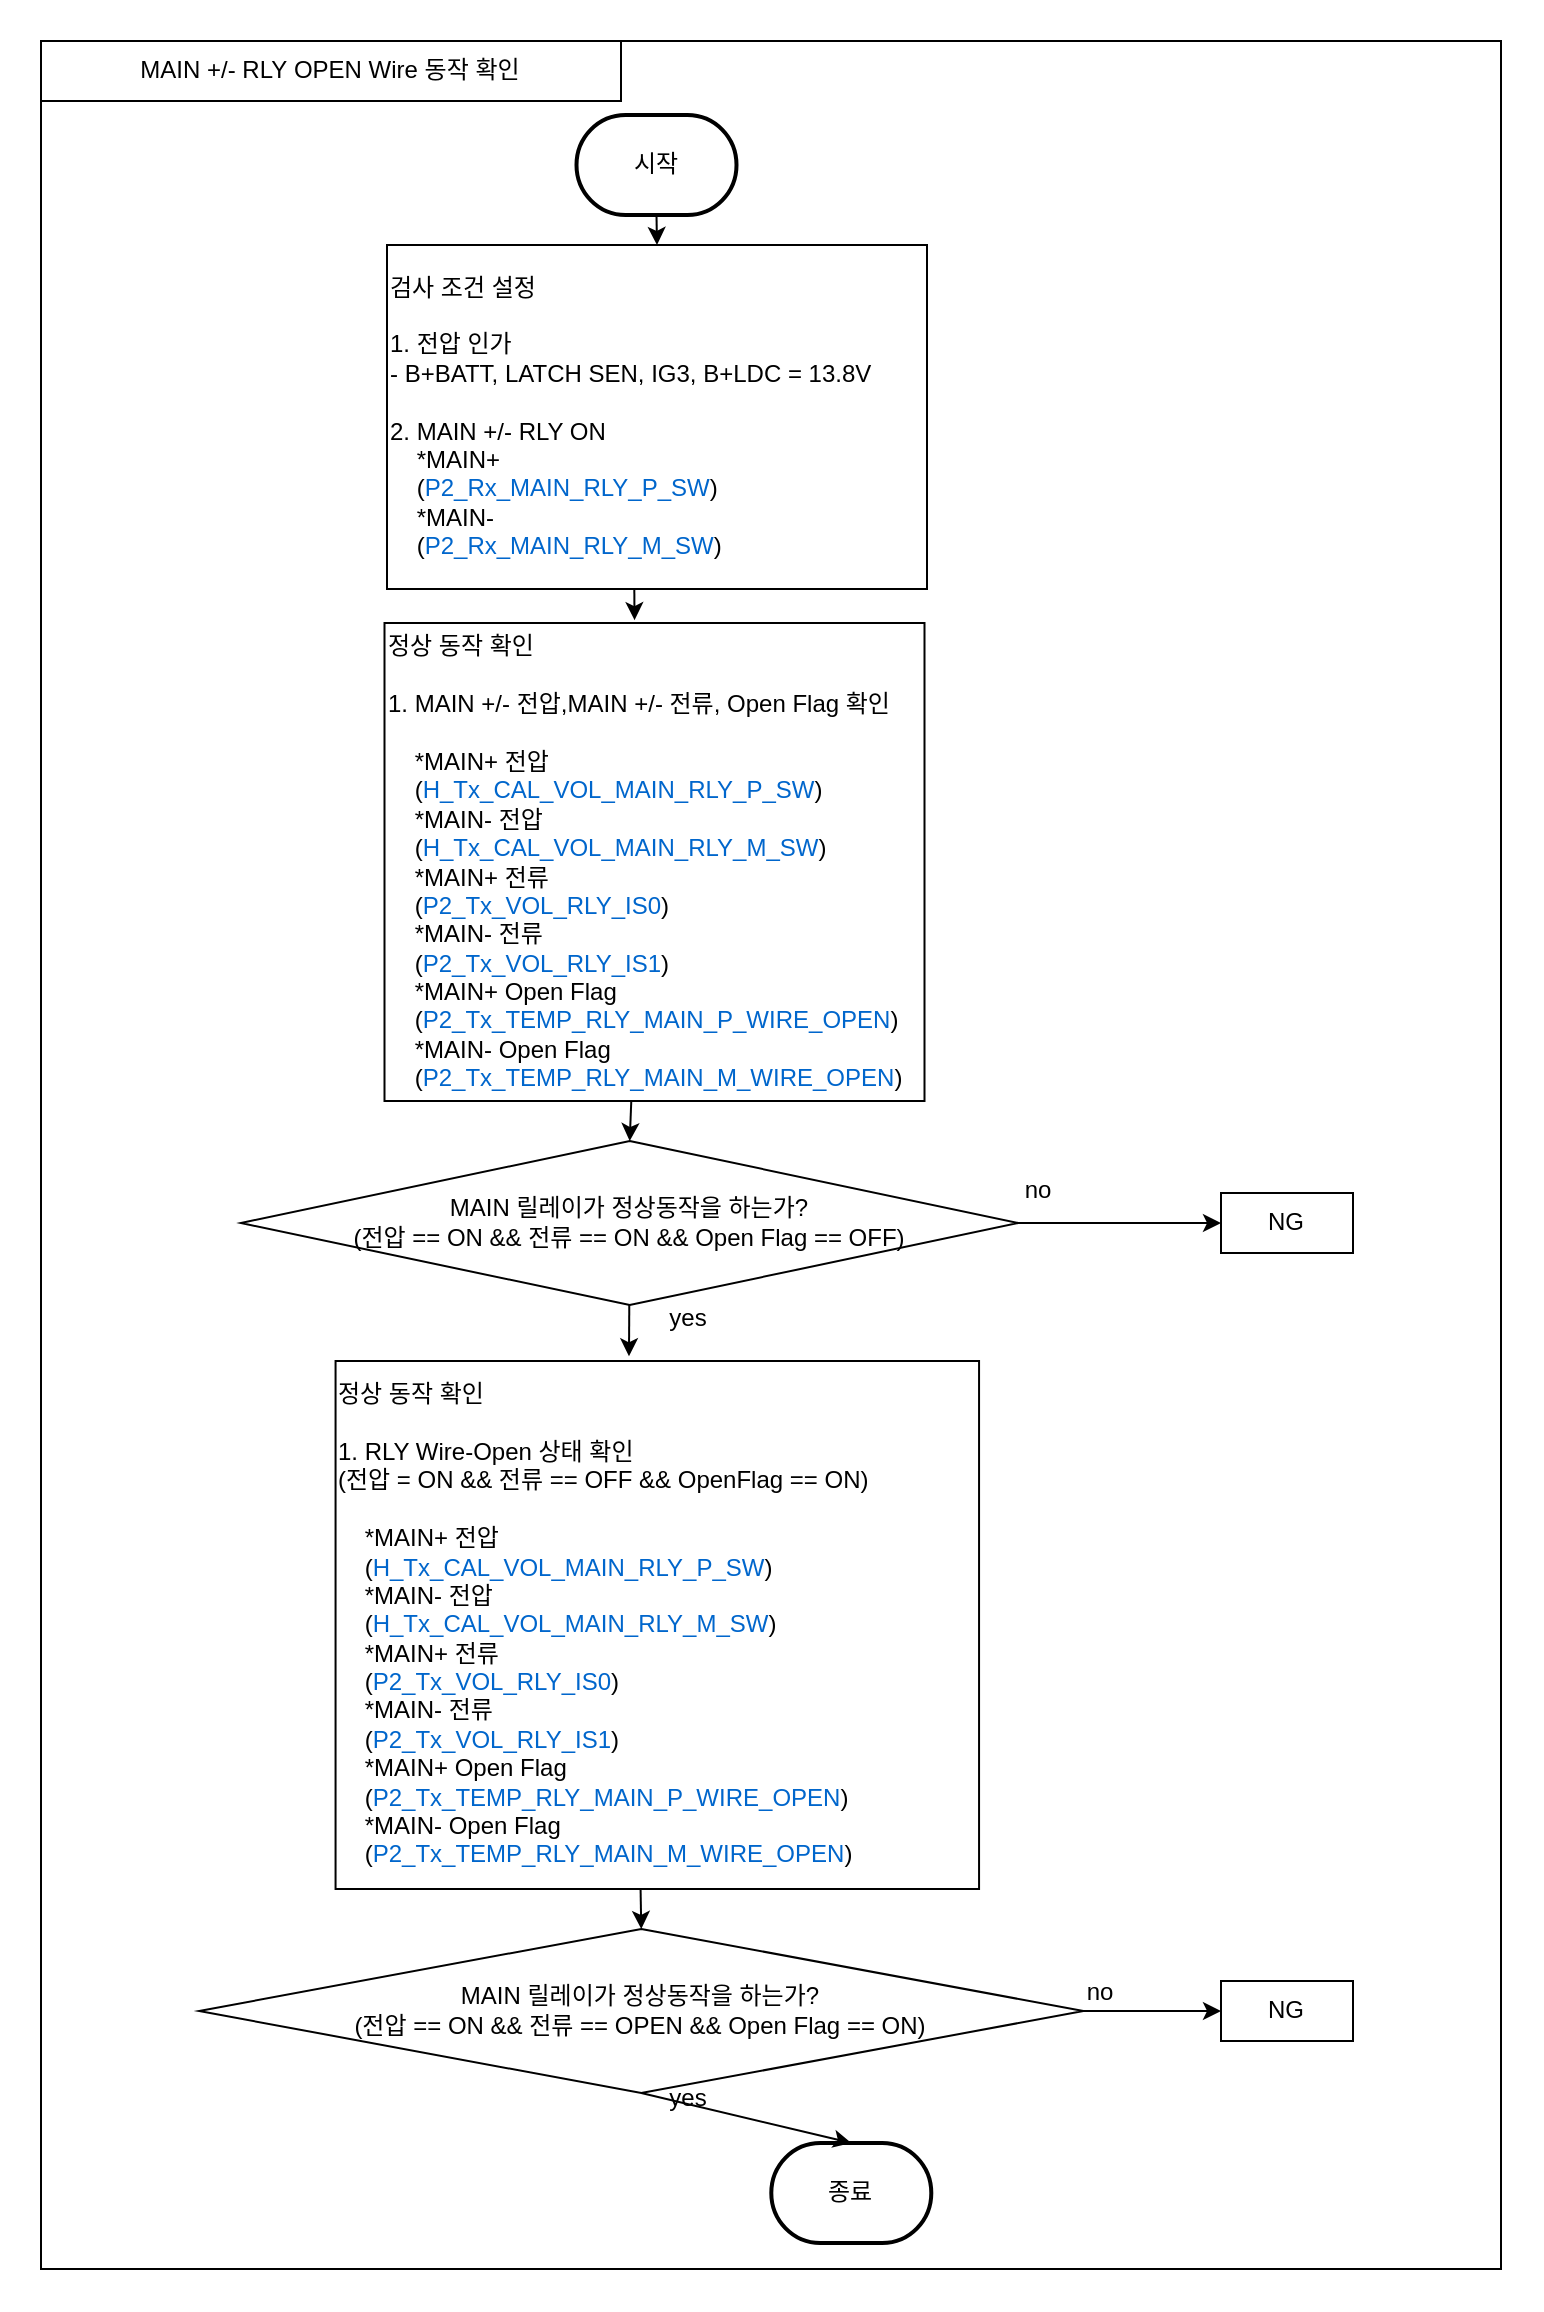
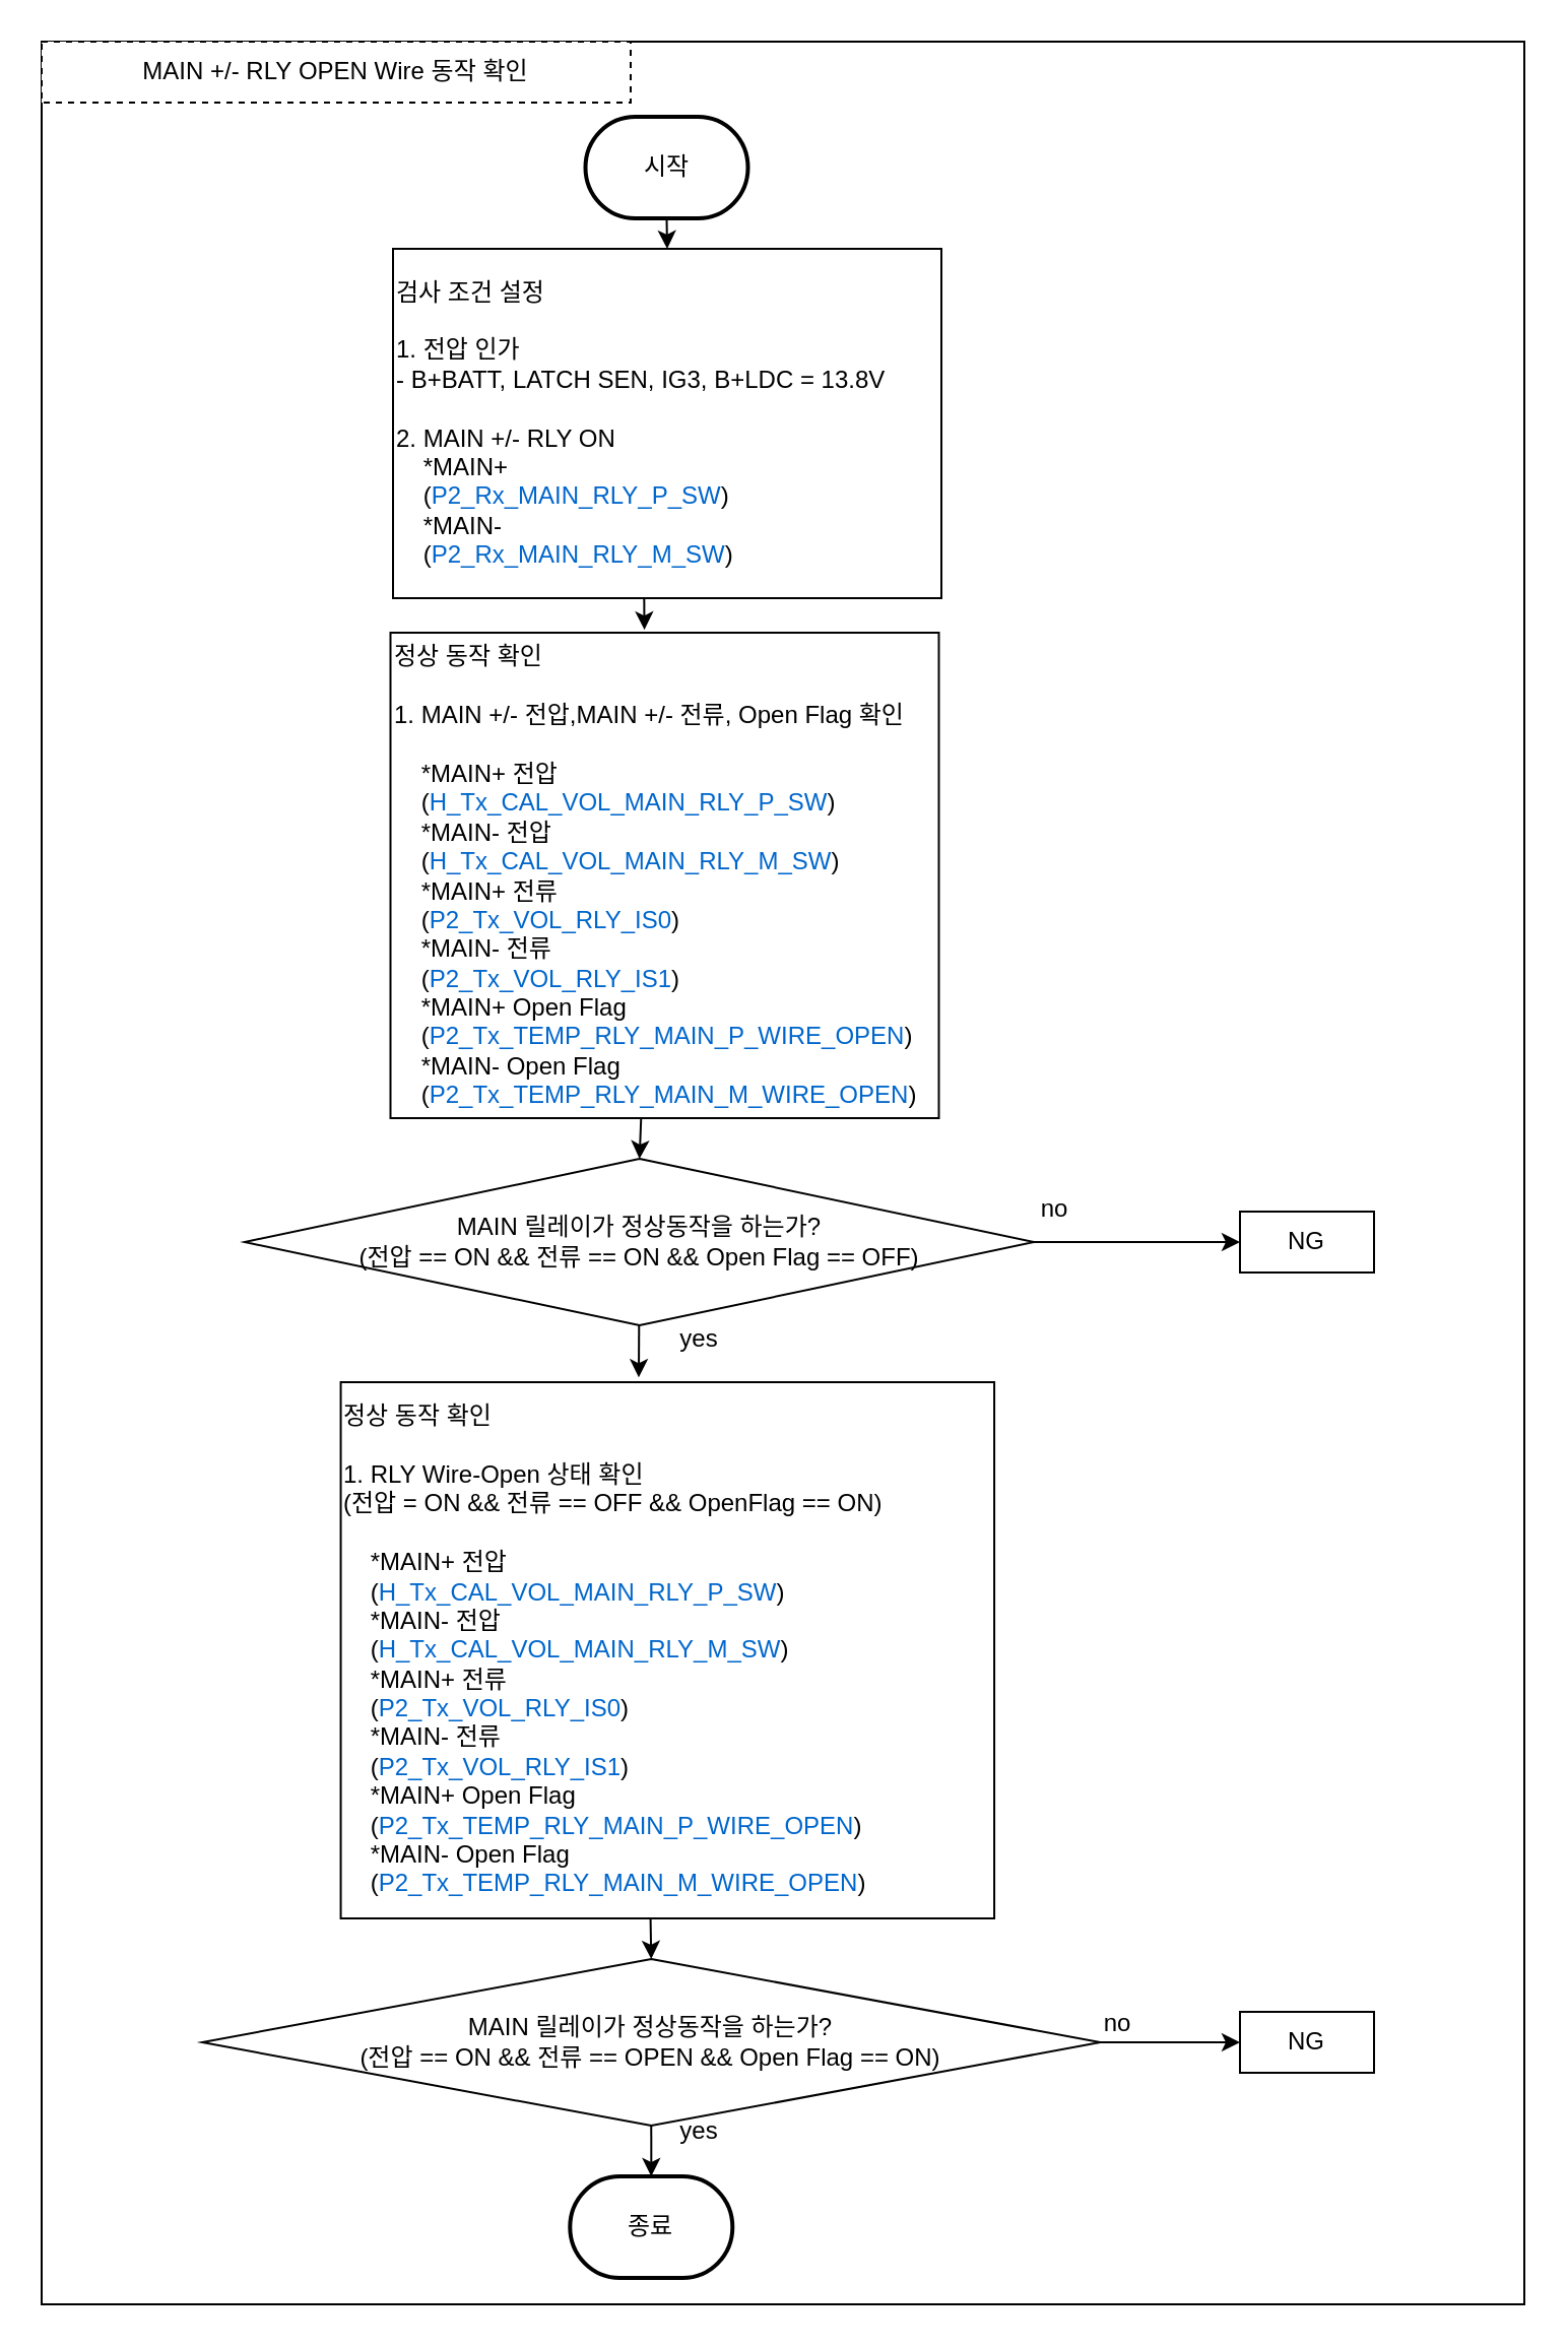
- <mxCell id="5" value="&lt;div&gt;MAIN +/- RLY&amp;nbsp;&lt;span style=&quot;background-color: initial;&quot;&gt;OPEN Wire 동작 확인&lt;/span&gt;&lt;/div&gt;" style="rounded=0;whiteSpace=wrap;html=1;" parent="1" vertex="1"><mxGeometry x="20" y="20" width="290" height="30" as="geometry" /></mxCell>
+ <mxCell id="5" value="&lt;div&gt;MAIN +/- RLY&amp;nbsp;&lt;span style=&quot;background-color: initial;&quot;&gt;OPEN Wire 동작 확인&lt;/span&gt;&lt;/div&gt;" style="rounded=0;whiteSpace=wrap;html=1;dashed=1;" parent="1" vertex="1"><mxGeometry x="20" y="20" width="290" height="30" as="geometry" /></mxCell>
- <mxCell id="6" value="종료" style="strokeWidth=2;html=1;shape=mxgraph.flowchart.terminator;whiteSpace=wrap;" parent="1" vertex="1"><mxGeometry x="385.15" y="1071" width="80" height="50" as="geometry" /></mxCell>
+ <mxCell id="6" value="종료" style="strokeWidth=2;html=1;shape=mxgraph.flowchart.terminator;whiteSpace=wrap;" parent="1" vertex="1"><mxGeometry x="280.15" y="1071" width="80" height="50" as="geometry" /></mxCell>
